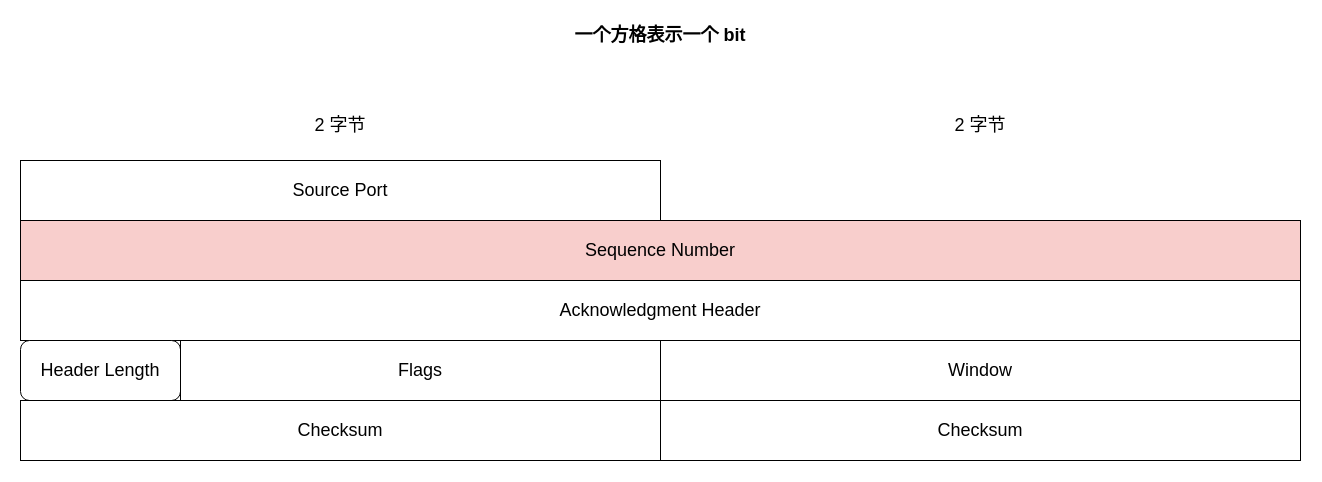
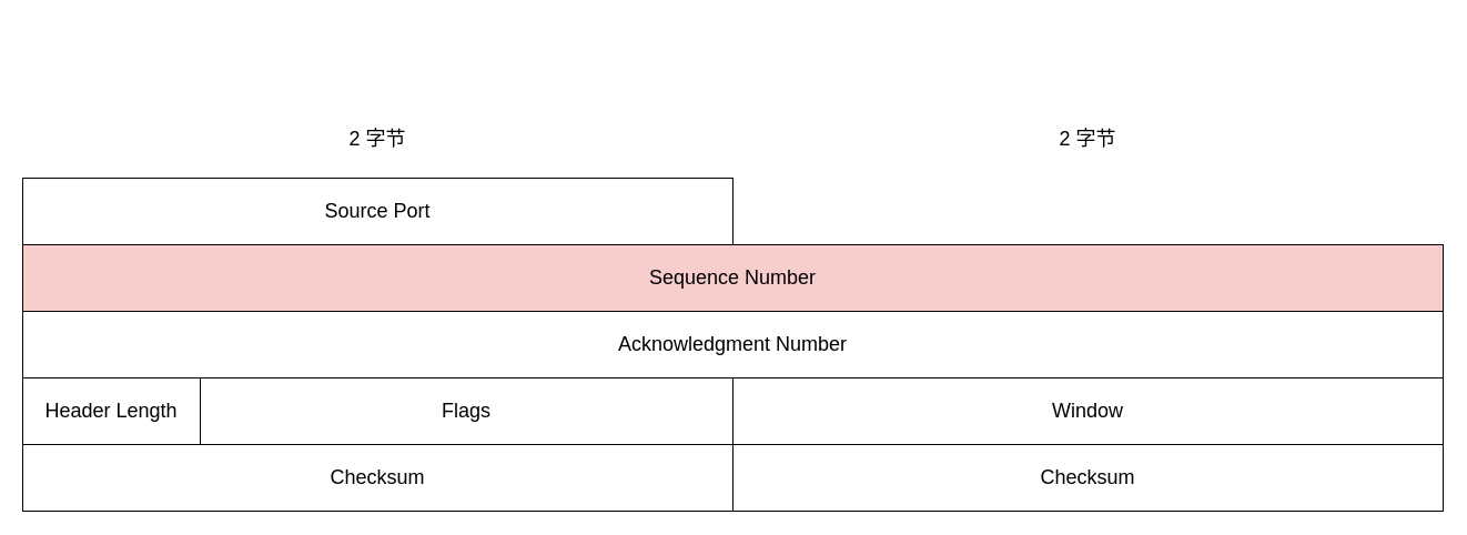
- <mxCell id="7" value="&lt;font style=&quot;font-size: 18px;&quot;&gt;&lt;b&gt;一个方格表示一个 bit&lt;/b&gt;&lt;/font&gt;" style="text;html=1;strokeColor=none;fillColor=none;align=center;verticalAlign=middle;whiteSpace=wrap;rounded=0;" vertex="1" parent="1"><mxGeometry x="520" y="20" width="280" height="30" as="geometry" /></mxCell>
- <mxCell id="6" value="&lt;font style=&quot;font-size: 18px;&quot;&gt;Acknowledgment Header&lt;/font&gt;" style="rounded=0;whiteSpace=wrap;html=1;" vertex="1" parent="1"><mxGeometry x="20" y="280" width="1280" height="60" as="geometry" /></mxCell>
+ <mxCell id="6" value="&lt;font style=&quot;font-size: 18px;&quot;&gt;Acknowledgment Number&lt;/font&gt;" style="rounded=0;whiteSpace=wrap;html=1;" vertex="1" parent="1"><mxGeometry x="20" y="280" width="1280" height="60" as="geometry" /></mxCell>
- <mxCell id="8" value="&lt;font style=&quot;font-size: 18px;&quot;&gt;Header Length&lt;/font&gt;" style="whiteSpace=wrap;html=1;rounded=1;" vertex="1" parent="1"><mxGeometry x="20" y="340" width="160" height="60" as="geometry" /></mxCell>
+ <mxCell id="8" value="&lt;font style=&quot;font-size: 18px;&quot;&gt;Header Length&lt;/font&gt;" style="rounded=0;whiteSpace=wrap;html=1;" vertex="1" parent="1"><mxGeometry x="20" y="340" width="160" height="60" as="geometry" /></mxCell>
